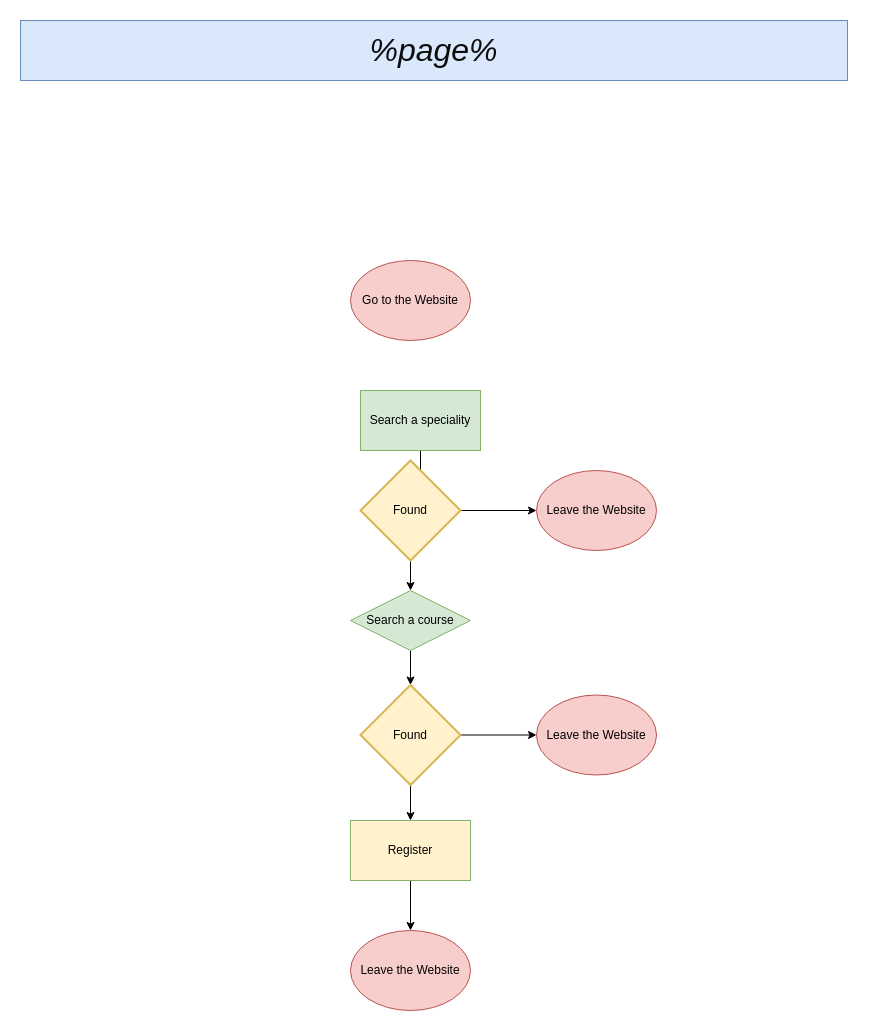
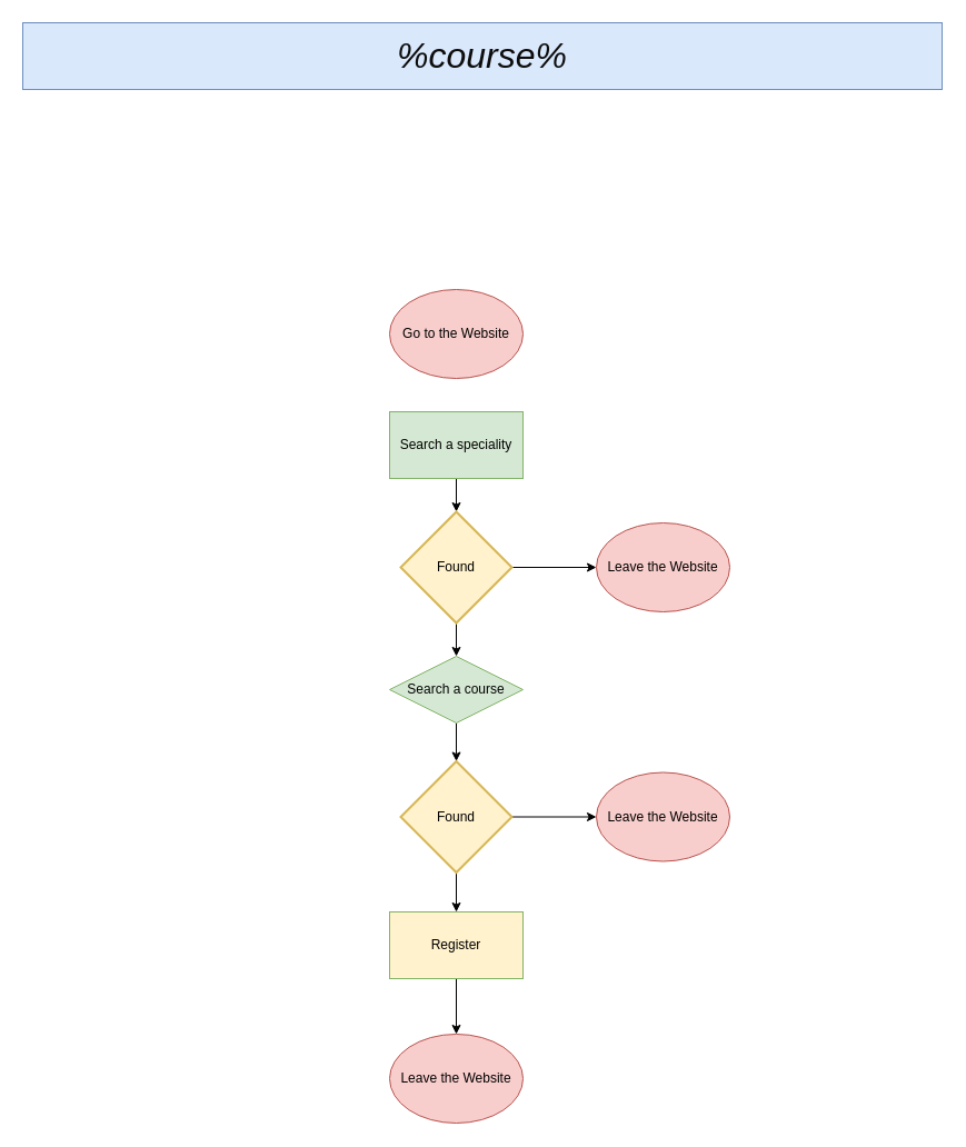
- <mxCell id="16" value="&lt;em style=&quot;margin: 0px ; padding: 0px ; border: 0px ; outline: 0px ; vertical-align: top ; color: rgb(13 , 13 , 13) ; font-family: &amp;#34;pt sans&amp;#34; , &amp;#34;arial&amp;#34; , sans-serif ; font-size: 32px&quot;&gt;%page%&lt;br style=&quot;font-size: 32px&quot;&gt;&lt;/em&gt;" style="text;html=1;strokeColor=#6c8ebf;fillColor=#dae8fc;align=center;verticalAlign=middle;whiteSpace=wrap;rounded=0;fontSize=32;labelBackgroundColor=none;" vertex="1" parent="1"><mxGeometry width="827" height="60" as="geometry" x="20" y="20" /></mxCell>
+ <mxCell id="16" value="&lt;em style=&quot;margin: 0px ; padding: 0px ; border: 0px ; outline: 0px ; vertical-align: top ; color: rgb(13 , 13 , 13) ; font-family: &amp;#34;pt sans&amp;#34; , &amp;#34;arial&amp;#34; , sans-serif ; font-size: 32px&quot;&gt;%course%&lt;br style=&quot;font-size: 32px&quot;&gt;&lt;/em&gt;" style="text;html=1;strokeColor=#6c8ebf;fillColor=#dae8fc;align=center;verticalAlign=middle;whiteSpace=wrap;rounded=0;fontSize=32;labelBackgroundColor=none;" vertex="1" parent="1"><mxGeometry width="827" height="60" as="geometry" x="20" y="20" /></mxCell>
- <mxCell id="4" value="Search a speciality" style="rounded=0;whiteSpace=wrap;html=1;fillColor=#d5e8d4;strokeColor=#82b366;" vertex="1" parent="1"><mxGeometry x="360" y="390" width="120" height="60" as="geometry" /></mxCell>
+ <mxCell id="4" value="Search a speciality" style="rounded=0;whiteSpace=wrap;html=1;fillColor=#d5e8d4;strokeColor=#82b366;" vertex="1" parent="1"><mxGeometry x="350" y="370" width="120" height="60" as="geometry" /></mxCell>
